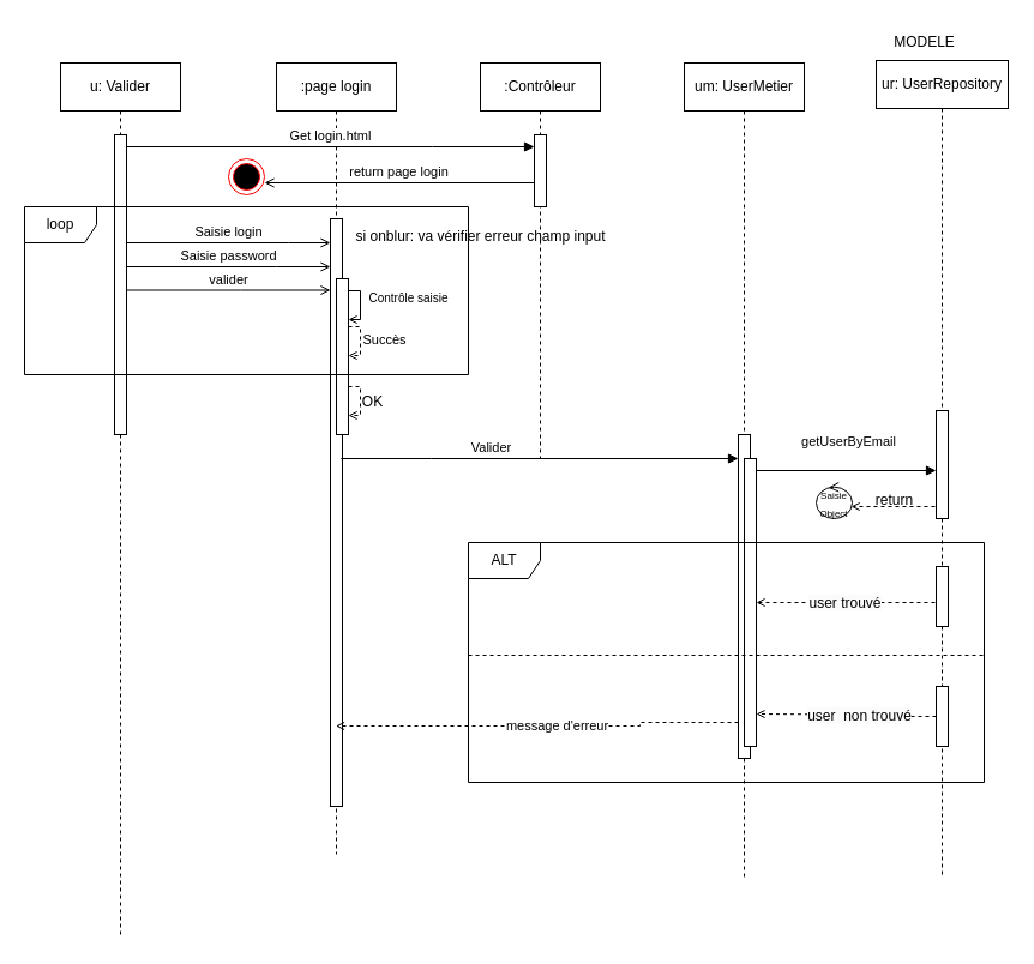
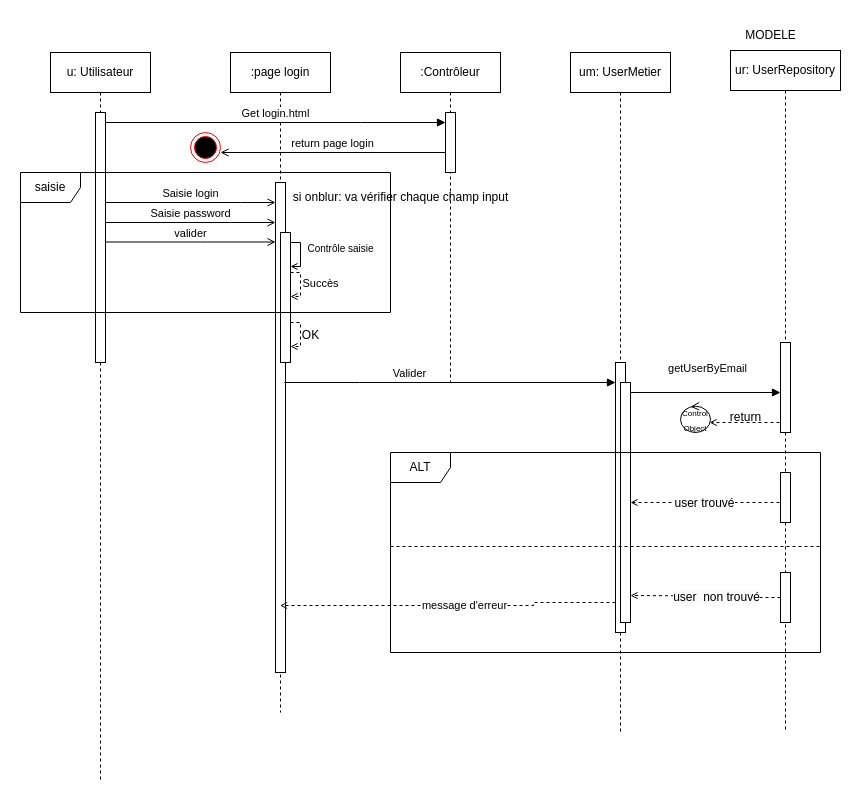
- <mxCell id="2" value="u: Valider" style="shape=umlLifeline;perimeter=lifelinePerimeter;whiteSpace=wrap;html=1;container=0;dropTarget=0;collapsible=0;recursiveResize=0;outlineConnect=0;portConstraint=eastwest;newEdgeStyle={&quot;edgeStyle&quot;:&quot;elbowEdgeStyle&quot;,&quot;elbow&quot;:&quot;vertical&quot;,&quot;curved&quot;:0,&quot;rounded&quot;:0};" parent="1" vertex="1"><mxGeometry x="50" y="52" width="100" height="730" as="geometry" /></mxCell>
+ <mxCell id="2" value="u: Utilisateur" style="shape=umlLifeline;perimeter=lifelinePerimeter;whiteSpace=wrap;html=1;container=0;dropTarget=0;collapsible=0;recursiveResize=0;outlineConnect=0;portConstraint=eastwest;newEdgeStyle={&quot;edgeStyle&quot;:&quot;elbowEdgeStyle&quot;,&quot;elbow&quot;:&quot;vertical&quot;,&quot;curved&quot;:0,&quot;rounded&quot;:0};" parent="1" vertex="1"><mxGeometry x="50" y="52" width="100" height="730" as="geometry" /></mxCell>
- <mxCell id="28" value="loop" style="shape=umlFrame;whiteSpace=wrap;html=1;pointerEvents=0;" vertex="1" parent="1"><mxGeometry x="20" y="172" width="370" height="140" as="geometry" /></mxCell>
+ <mxCell id="28" value="saisie" style="shape=umlFrame;whiteSpace=wrap;html=1;pointerEvents=0;" vertex="1" parent="1"><mxGeometry x="20" y="172" width="370" height="140" as="geometry" /></mxCell>
- <mxCell id="27" value="si onblur: va vérifier erreur champ input" style="text;html=1;align=center;verticalAlign=middle;resizable=0;points=[];autosize=1;strokeColor=none;fillColor=none;" vertex="1" parent="1"><mxGeometry x="280" y="182" width="240" height="30" as="geometry" /></mxCell>
+ <mxCell id="27" value="si onblur: va vérifier chaque champ input" style="text;html=1;align=center;verticalAlign=middle;resizable=0;points=[];autosize=1;strokeColor=none;fillColor=none;" vertex="1" parent="1"><mxGeometry x="280" y="182" width="240" height="30" as="geometry" /></mxCell>
- <mxCell id="40" value="&lt;font style=&quot;font-size: 8px;&quot;&gt;Saisie Object&lt;/font&gt;" style="ellipse;shape=umlControl;whiteSpace=wrap;html=1;" vertex="1" parent="1"><mxGeometry x="680" y="402" width="30" height="30" as="geometry" /></mxCell>
+ <mxCell id="40" value="&lt;font style=&quot;font-size: 8px;&quot;&gt;Control Object&lt;/font&gt;" style="ellipse;shape=umlControl;whiteSpace=wrap;html=1;" vertex="1" parent="1"><mxGeometry x="680" y="402" width="30" height="30" as="geometry" /></mxCell>
